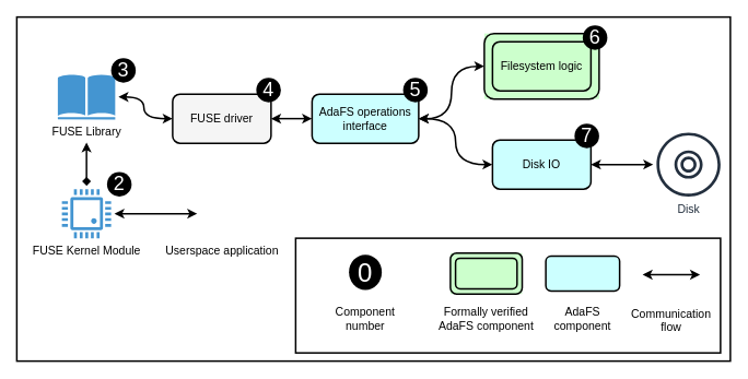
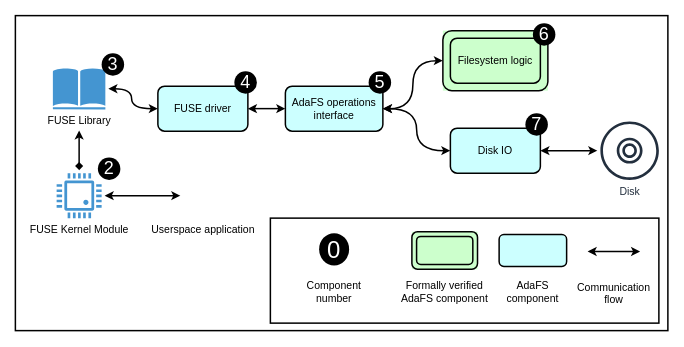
- <mxCell id="3" value="FUSE driver" style="rounded=1;whiteSpace=wrap;html=1;strokeWidth=2;fontSize=14;fillColor=#f5f5f5;" vertex="1" parent="1"><mxGeometry x="210" y="114" width="120" height="60" as="geometry" /></mxCell>
+ <mxCell id="3" value="FUSE driver" style="rounded=1;whiteSpace=wrap;html=1;strokeWidth=2;fontSize=14;fillColor=#CCFFFF;" vertex="1" parent="1"><mxGeometry x="210" y="114" width="120" height="60" as="geometry" /></mxCell>
